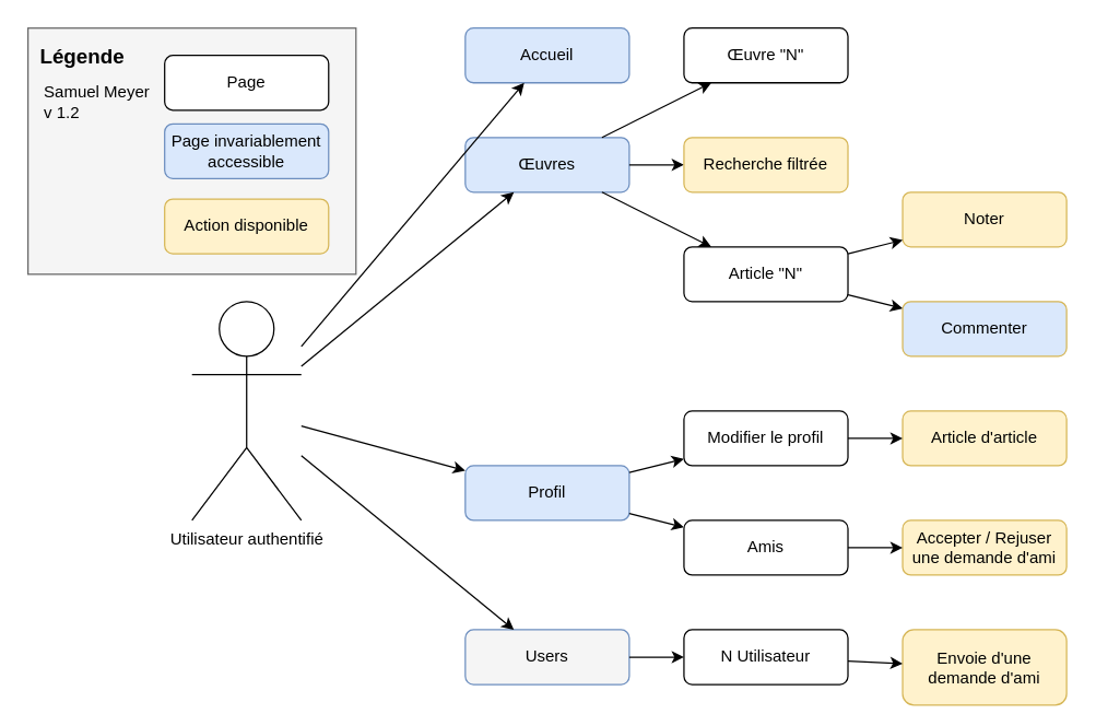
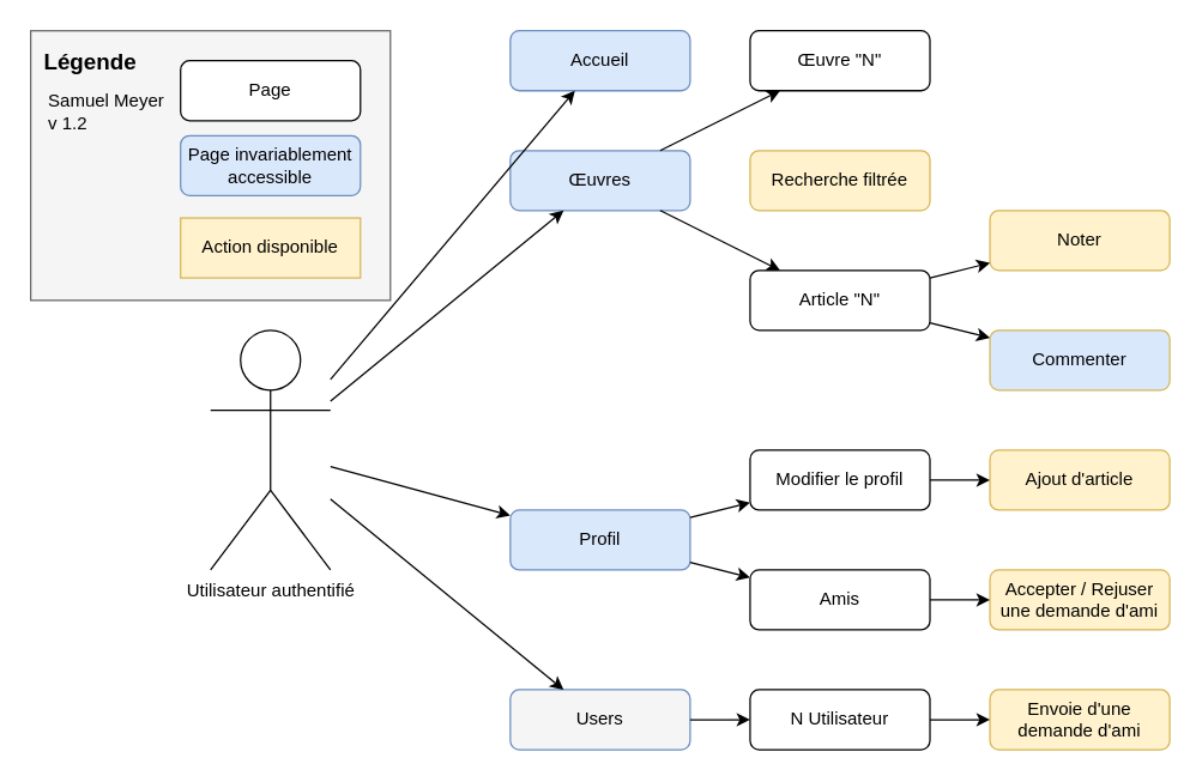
- <mxCell id="21" value="" style="endArrow=classic;html=1;" parent="1" source="11" target="25" edge="1"><mxGeometry width="50" height="50" relative="1" as="geometry"><mxPoint x="530" y="290" as="sourcePoint" /><mxPoint x="512" y="120" as="targetPoint" /></mxGeometry></mxCell>
- <mxCell id="24" value="Action disponible" style="rounded=1;whiteSpace=wrap;html=1;fillColor=#fff2cc;strokeColor=#d6b656;" parent="1" vertex="1"><mxGeometry x="120" y="145" width="120" height="40" as="geometry" /></mxCell>
+ <mxCell id="24" value="Action disponible" style="whiteSpace=wrap;html=1;fillColor=#fff2cc;strokeColor=#d6b656;rounded=0;" parent="1" vertex="1"><mxGeometry x="120" y="145" width="120" height="40" as="geometry" /></mxCell>
- <mxCell id="28" value="Article d'article" style="rounded=1;whiteSpace=wrap;html=1;fillColor=#fff2cc;strokeColor=#d6b656;" parent="1" vertex="1"><mxGeometry x="660" y="300" width="120" height="40" as="geometry" /></mxCell>
+ <mxCell id="28" value="Ajout d'article" style="rounded=1;whiteSpace=wrap;html=1;fillColor=#fff2cc;strokeColor=#d6b656;" parent="1" vertex="1"><mxGeometry x="660" y="300" width="120" height="40" as="geometry" /></mxCell>
- <mxCell id="29" value="Envoie d'une demande d'ami" style="rounded=1;whiteSpace=wrap;html=1;fillColor=#fff2cc;strokeColor=#d6b656;" parent="1" vertex="1"><mxGeometry x="660" y="460" width="120" height="55" as="geometry" /></mxCell>
+ <mxCell id="29" value="Envoie d'une demande d'ami" style="rounded=1;whiteSpace=wrap;html=1;fillColor=#fff2cc;strokeColor=#d6b656;" parent="1" vertex="1"><mxGeometry x="660" y="460" width="120" height="40" as="geometry" /></mxCell>
